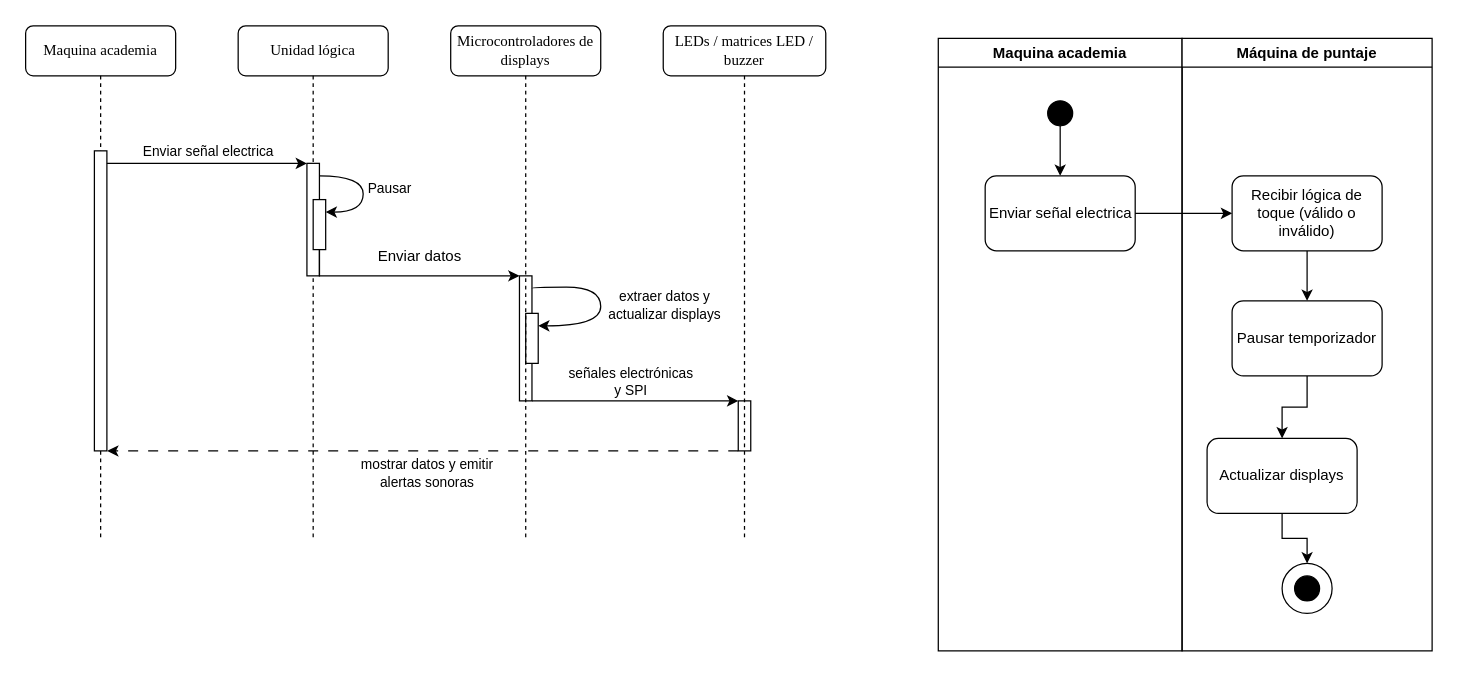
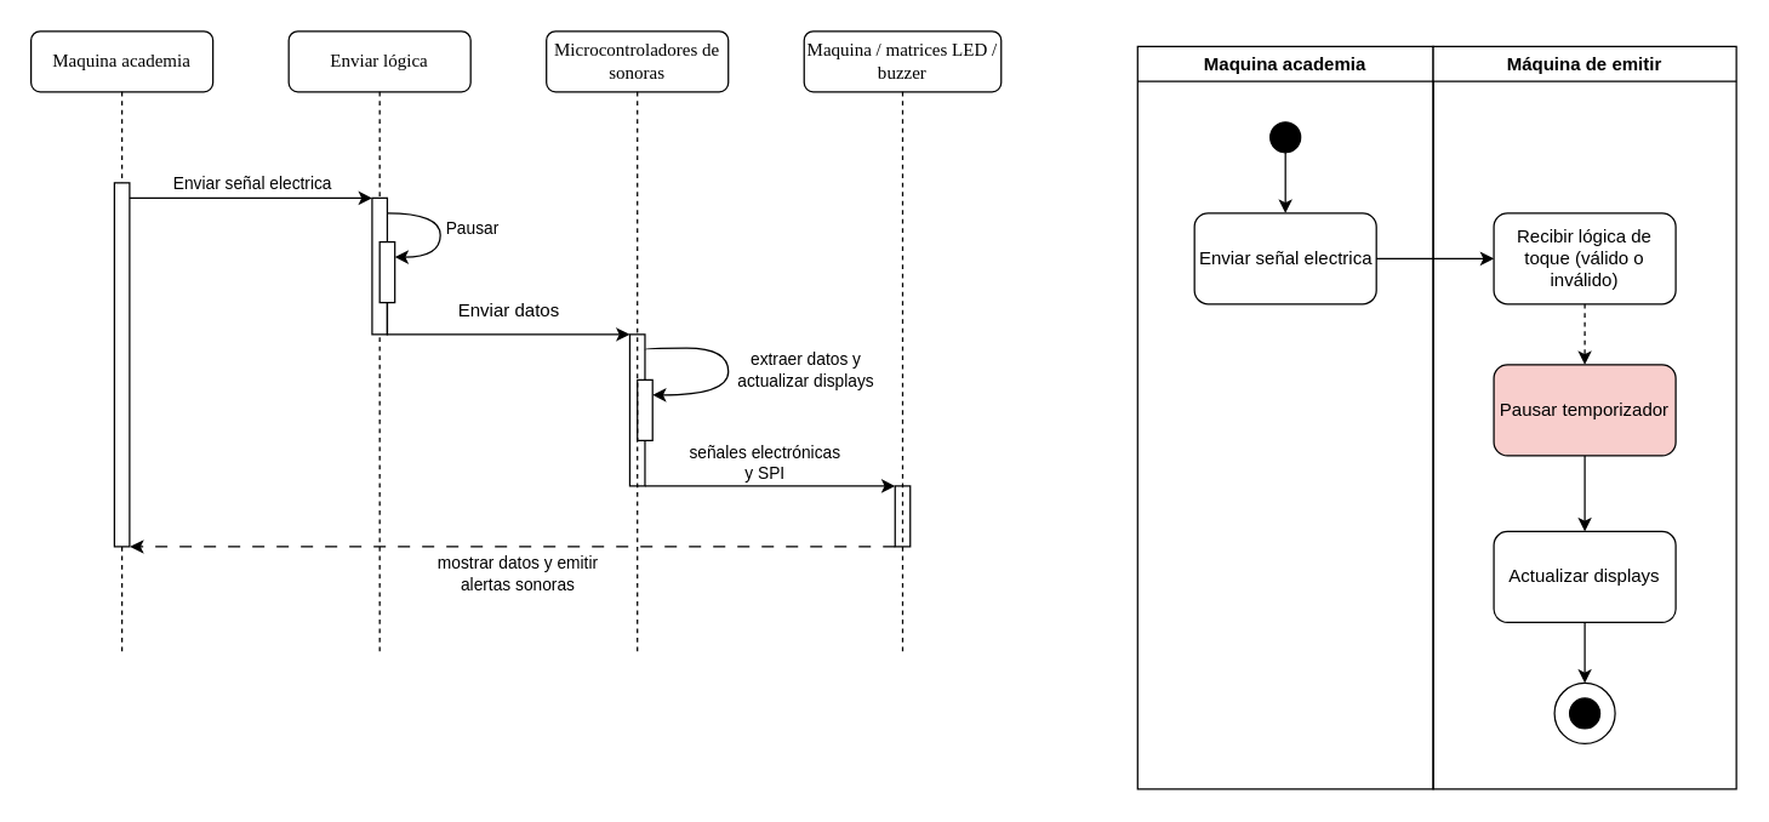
- <mxCell id="6" value="Unidad lógica" style="shape=umlLifeline;perimeter=lifelinePerimeter;whiteSpace=wrap;html=1;container=1;collapsible=0;recursiveResize=0;outlineConnect=0;rounded=1;shadow=0;comic=0;labelBackgroundColor=none;strokeWidth=1;fontFamily=Verdana;fontSize=12;align=center;" parent="1" vertex="1"><mxGeometry x="190" y="20" width="120" height="410" as="geometry" /></mxCell>
+ <mxCell id="6" value="Enviar lógica" style="shape=umlLifeline;perimeter=lifelinePerimeter;whiteSpace=wrap;html=1;container=1;collapsible=0;recursiveResize=0;outlineConnect=0;rounded=1;shadow=0;comic=0;labelBackgroundColor=none;strokeWidth=1;fontFamily=Verdana;fontSize=12;align=center;" parent="1" vertex="1"><mxGeometry x="190" y="20" width="120" height="410" as="geometry" /></mxCell>
- <mxCell id="21" value="Microcontroladores de displays" style="shape=umlLifeline;perimeter=lifelinePerimeter;whiteSpace=wrap;html=1;container=1;collapsible=0;recursiveResize=0;outlineConnect=0;rounded=1;shadow=0;comic=0;labelBackgroundColor=none;strokeWidth=1;fontFamily=Verdana;fontSize=12;align=center;size=40;" parent="1" vertex="1"><mxGeometry x="360" y="20" width="120" height="410" as="geometry" /></mxCell>
+ <mxCell id="21" value="Microcontroladores de sonoras" style="shape=umlLifeline;perimeter=lifelinePerimeter;whiteSpace=wrap;html=1;container=1;collapsible=0;recursiveResize=0;outlineConnect=0;rounded=1;shadow=0;comic=0;labelBackgroundColor=none;strokeWidth=1;fontFamily=Verdana;fontSize=12;align=center;size=40;" parent="1" vertex="1"><mxGeometry x="360" y="20" width="120" height="410" as="geometry" /></mxCell>
- <mxCell id="22" value="LEDs / matrices LED / buzzer" style="shape=umlLifeline;perimeter=lifelinePerimeter;whiteSpace=wrap;html=1;container=1;collapsible=0;recursiveResize=0;outlineConnect=0;rounded=1;shadow=0;comic=0;labelBackgroundColor=none;strokeWidth=1;fontFamily=Verdana;fontSize=12;align=center;" parent="1" vertex="1"><mxGeometry x="530" y="20" width="130" height="410" as="geometry" /></mxCell>
+ <mxCell id="22" value="Maquina / matrices LED / buzzer" style="shape=umlLifeline;perimeter=lifelinePerimeter;whiteSpace=wrap;html=1;container=1;collapsible=0;recursiveResize=0;outlineConnect=0;rounded=1;shadow=0;comic=0;labelBackgroundColor=none;strokeWidth=1;fontFamily=Verdana;fontSize=12;align=center;" parent="1" vertex="1"><mxGeometry x="530" y="20" width="130" height="410" as="geometry" /></mxCell>
- <mxCell id="25" value="Máquina de puntaje" style="swimlane;whiteSpace=wrap;html=1;" parent="1" vertex="1"><mxGeometry x="945" y="30" width="200" height="490" as="geometry" /></mxCell>
+ <mxCell id="25" value="Máquina de emitir" style="swimlane;whiteSpace=wrap;html=1;" parent="1" vertex="1"><mxGeometry x="945" y="30" width="200" height="490" as="geometry" /></mxCell>
- <mxCell id="28" style="edgeStyle=orthogonalEdgeStyle;rounded=0;orthogonalLoop=1;jettySize=auto;html=1;" parent="25" source="29" target="27" edge="1"><mxGeometry relative="1" as="geometry" /></mxCell>
+ <mxCell id="28" style="edgeStyle=orthogonalEdgeStyle;rounded=0;orthogonalLoop=1;jettySize=auto;html=1;dashed=1;" parent="25" source="29" target="27" edge="1"><mxGeometry relative="1" as="geometry" /></mxCell>
- <mxCell id="27" value="Pausar temporizador" style="rounded=1;whiteSpace=wrap;html=1;" parent="25" vertex="1"><mxGeometry x="40" y="210" width="120" height="60" as="geometry" /></mxCell>
+ <mxCell id="27" value="Pausar temporizador" style="rounded=1;whiteSpace=wrap;html=1;fillColor=#f8cecc;" parent="25" vertex="1"><mxGeometry x="40" y="210" width="120" height="60" as="geometry" /></mxCell>
- <mxCell id="31" value="Actualizar displays" style="rounded=1;whiteSpace=wrap;html=1;" parent="25" vertex="1"><mxGeometry x="20" y="320" width="120" height="60" as="geometry" /></mxCell>
+ <mxCell id="31" value="Actualizar displays" style="rounded=1;whiteSpace=wrap;html=1;" parent="25" vertex="1"><mxGeometry x="40" y="320" width="120" height="60" as="geometry" /></mxCell>
